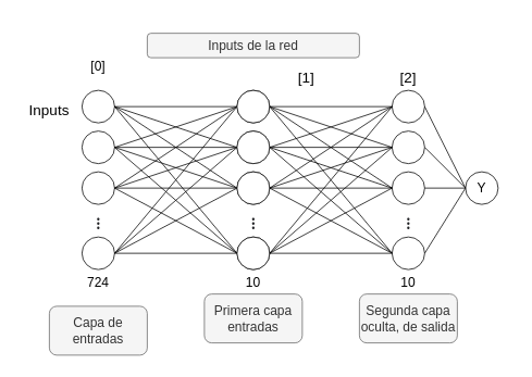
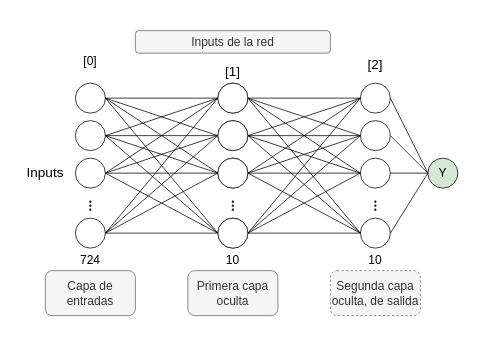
- <mxCell id="59" value="[1]" style="text;html=1;strokeColor=none;fillColor=none;align=center;verticalAlign=middle;whiteSpace=wrap;rounded=0;fontSize=18;" vertex="1" parent="1"><mxGeometry x="345" y="80" width="60" height="30" as="geometry" /></mxCell>
+ <mxCell id="59" value="[1]" style="text;html=1;strokeColor=none;fillColor=none;align=center;verticalAlign=middle;whiteSpace=wrap;rounded=0;fontSize=18;" vertex="1" parent="1"><mxGeometry x="280" y="80" width="60" height="30" as="geometry" /></mxCell>
- <mxCell id="60" value="[2]" style="text;html=1;strokeColor=none;fillColor=none;align=center;verticalAlign=middle;whiteSpace=wrap;rounded=0;fontSize=18;" vertex="1" parent="1"><mxGeometry x="470" y="80" width="60" height="30" as="geometry" /></mxCell>
+ <mxCell id="60" value="[2]" style="text;html=1;strokeColor=none;fillColor=none;align=center;verticalAlign=middle;whiteSpace=wrap;rounded=0;fontSize=18;" vertex="1" parent="1"><mxGeometry x="470" y="70" width="60" height="30" as="geometry" /></mxCell>
- <mxCell id="61" value="Inputs" style="text;html=1;strokeColor=none;fillColor=none;align=center;verticalAlign=middle;whiteSpace=wrap;rounded=0;fontSize=18;" vertex="1" parent="1"><mxGeometry x="30" y="120" width="60" height="30" as="geometry" /></mxCell>
+ <mxCell id="61" value="Inputs" style="text;html=1;strokeColor=none;fillColor=none;align=center;verticalAlign=middle;whiteSpace=wrap;rounded=0;fontSize=18;" vertex="1" parent="1"><mxGeometry x="30" y="215" width="60" height="30" as="geometry" /></mxCell>
- <mxCell id="54" value="Y" style="ellipse;whiteSpace=wrap;html=1;aspect=fixed;fontSize=16;" vertex="1" parent="1"><mxGeometry x="570" y="210" width="40" height="40" as="geometry" /></mxCell>
+ <mxCell id="54" value="Y" style="ellipse;whiteSpace=wrap;html=1;aspect=fixed;fontSize=16;fillColor=#d5e8d4;" vertex="1" parent="1"><mxGeometry x="570" y="210" width="40" height="40" as="geometry" /></mxCell>
- <mxCell id="64" value="Primera capa entradas" style="rounded=1;whiteSpace=wrap;html=1;fontSize=16;fillColor=#f5f5f5;fontColor=#333333;strokeColor=#666666;" vertex="1" parent="1"><mxGeometry x="250" y="360" width="120" height="60" as="geometry" /></mxCell>
+ <mxCell id="64" value="Primera capa oculta" style="rounded=1;whiteSpace=wrap;html=1;fontSize=16;fillColor=#f5f5f5;fontColor=#333333;strokeColor=#666666;" vertex="1" parent="1"><mxGeometry x="250" y="360" width="120" height="60" as="geometry" /></mxCell>
- <mxCell id="65" value="Segunda capa oculta, de salida" style="rounded=1;whiteSpace=wrap;html=1;fontSize=16;fillColor=#f5f5f5;fontColor=#333333;strokeColor=#666666;" vertex="1" parent="1"><mxGeometry x="440" y="360" width="120" height="60" as="geometry" /></mxCell>
+ <mxCell id="65" value="Segunda capa oculta, de salida" style="rounded=1;whiteSpace=wrap;html=1;fontSize=16;fillColor=#f5f5f5;fontColor=#333333;strokeColor=#666666;dashed=1;" vertex="1" parent="1"><mxGeometry x="440" y="360" width="120" height="60" as="geometry" /></mxCell>
- <mxCell id="63" value="Capa de entradas" style="rounded=1;whiteSpace=wrap;html=1;fontSize=16;fillColor=#f5f5f5;fontColor=#333333;strokeColor=#666666;" vertex="1" parent="1"><mxGeometry x="60" y="375" width="120" height="60" as="geometry" /></mxCell>
+ <mxCell id="63" value="Capa de entradas" style="rounded=1;whiteSpace=wrap;html=1;fontSize=16;fillColor=#f5f5f5;fontColor=#333333;strokeColor=#666666;" vertex="1" parent="1"><mxGeometry x="60" y="360" width="120" height="60" as="geometry" /></mxCell>
